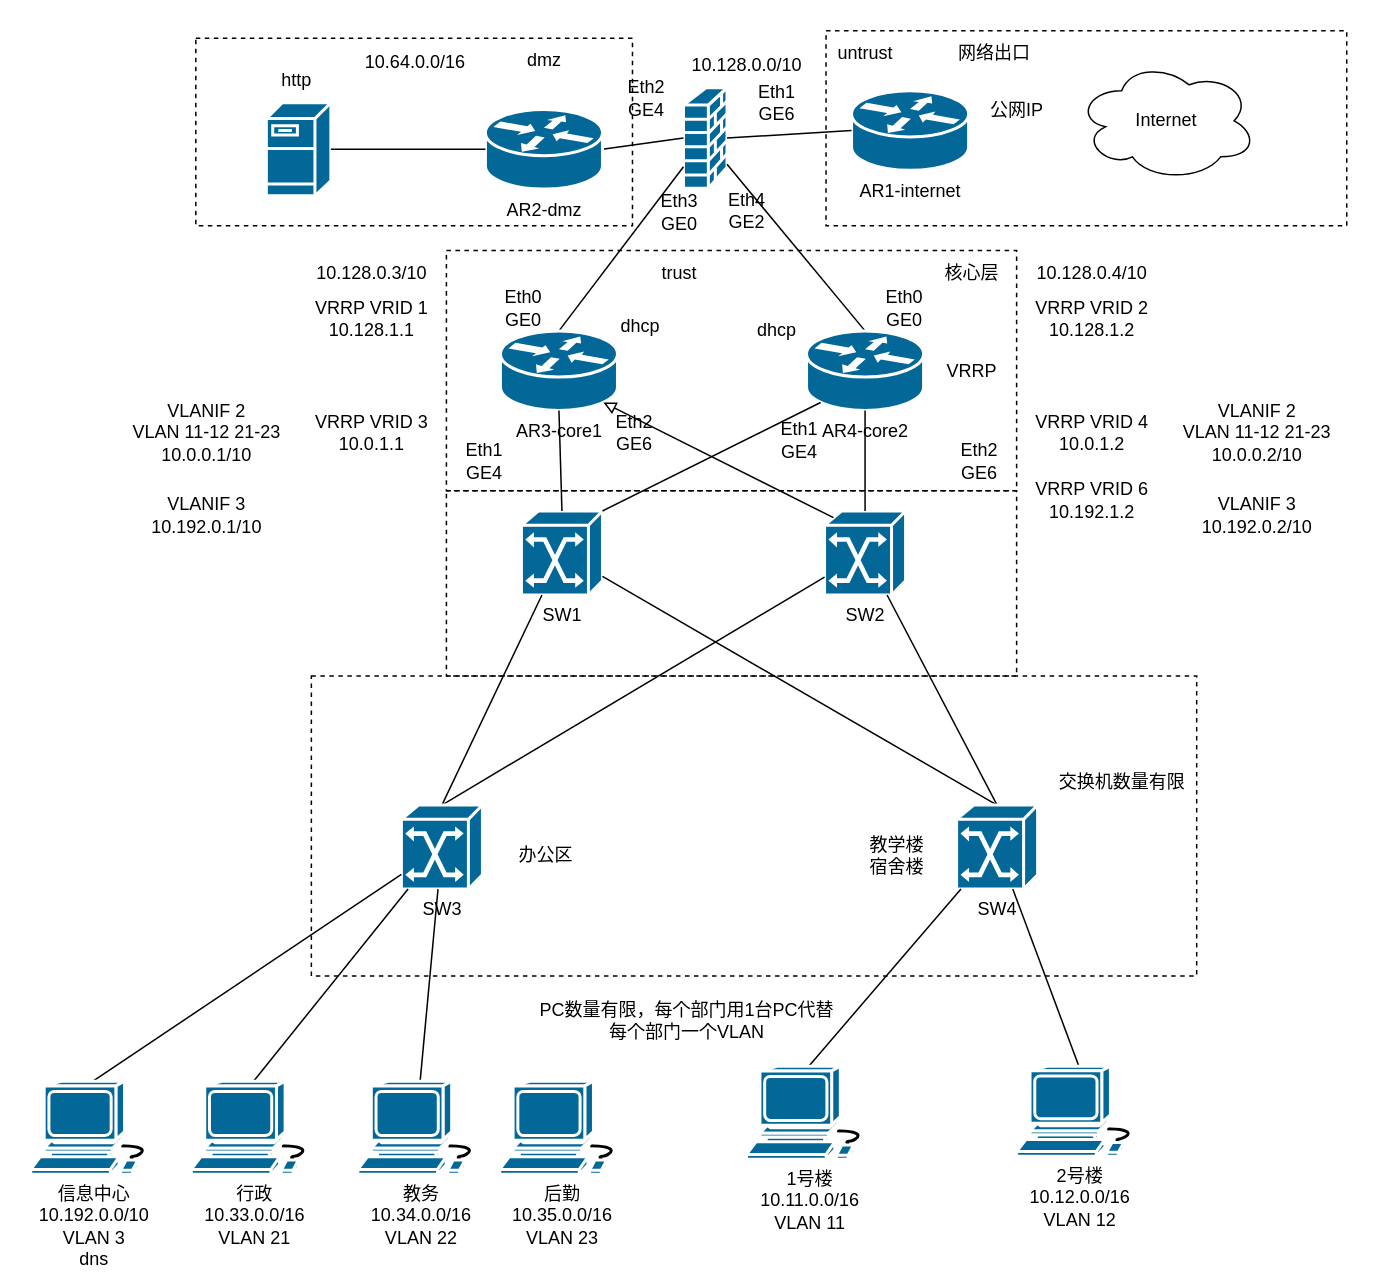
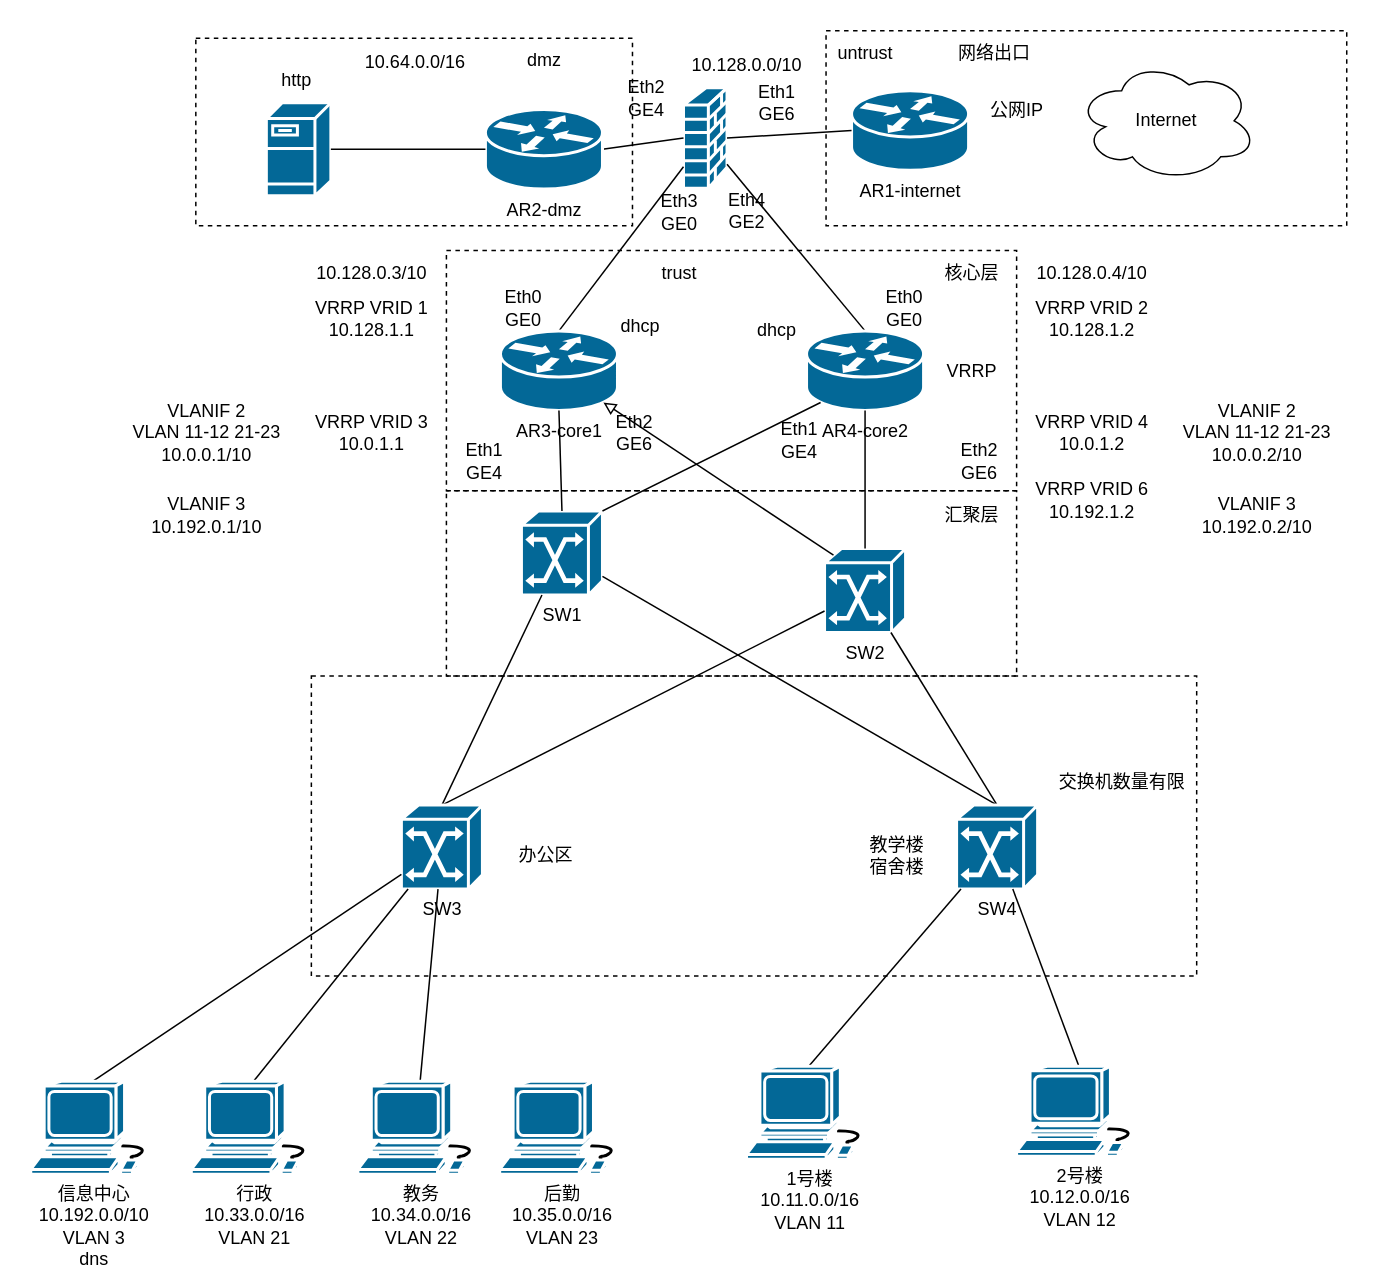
+ <mxCell id="43" value="汇聚层" style="text;html=1;align=center;verticalAlign=middle;resizable=0;points=[];autosize=1;strokeColor=none;fillColor=none;" parent="1" vertex="1"><mxGeometry x="617" y="328" width="60" height="30" as="geometry" /></mxCell>
- <mxCell id="14" value="SW2" style="shape=mxgraph.cisco.switches.atm_switch;sketch=0;html=1;pointerEvents=1;dashed=0;fillColor=#036897;strokeColor=#ffffff;strokeWidth=2;verticalLabelPosition=bottom;verticalAlign=top;align=center;outlineConnect=0;" parent="1" vertex="1"><mxGeometry x="549" y="340" width="54" height="56" as="geometry" /></mxCell>
+ <mxCell id="14" value="SW2" style="shape=mxgraph.cisco.switches.atm_switch;sketch=0;html=1;pointerEvents=1;dashed=0;fillColor=#036897;strokeColor=#ffffff;strokeWidth=2;verticalLabelPosition=bottom;verticalAlign=top;align=center;outlineConnect=0;" parent="1" vertex="1"><mxGeometry x="549" y="365" width="54" height="56" as="geometry" /></mxCell>
- <mxCell id="47" value="PC数量有限，每个部门用1台PC代替&lt;div&gt;每个部门一个VLAN&lt;/div&gt;" style="text;html=1;align=center;verticalAlign=middle;resizable=0;points=[];autosize=1;strokeColor=none;fillColor=none;" parent="1" vertex="1"><mxGeometry x="347" y="660" width="220" height="40" as="geometry" /></mxCell>
